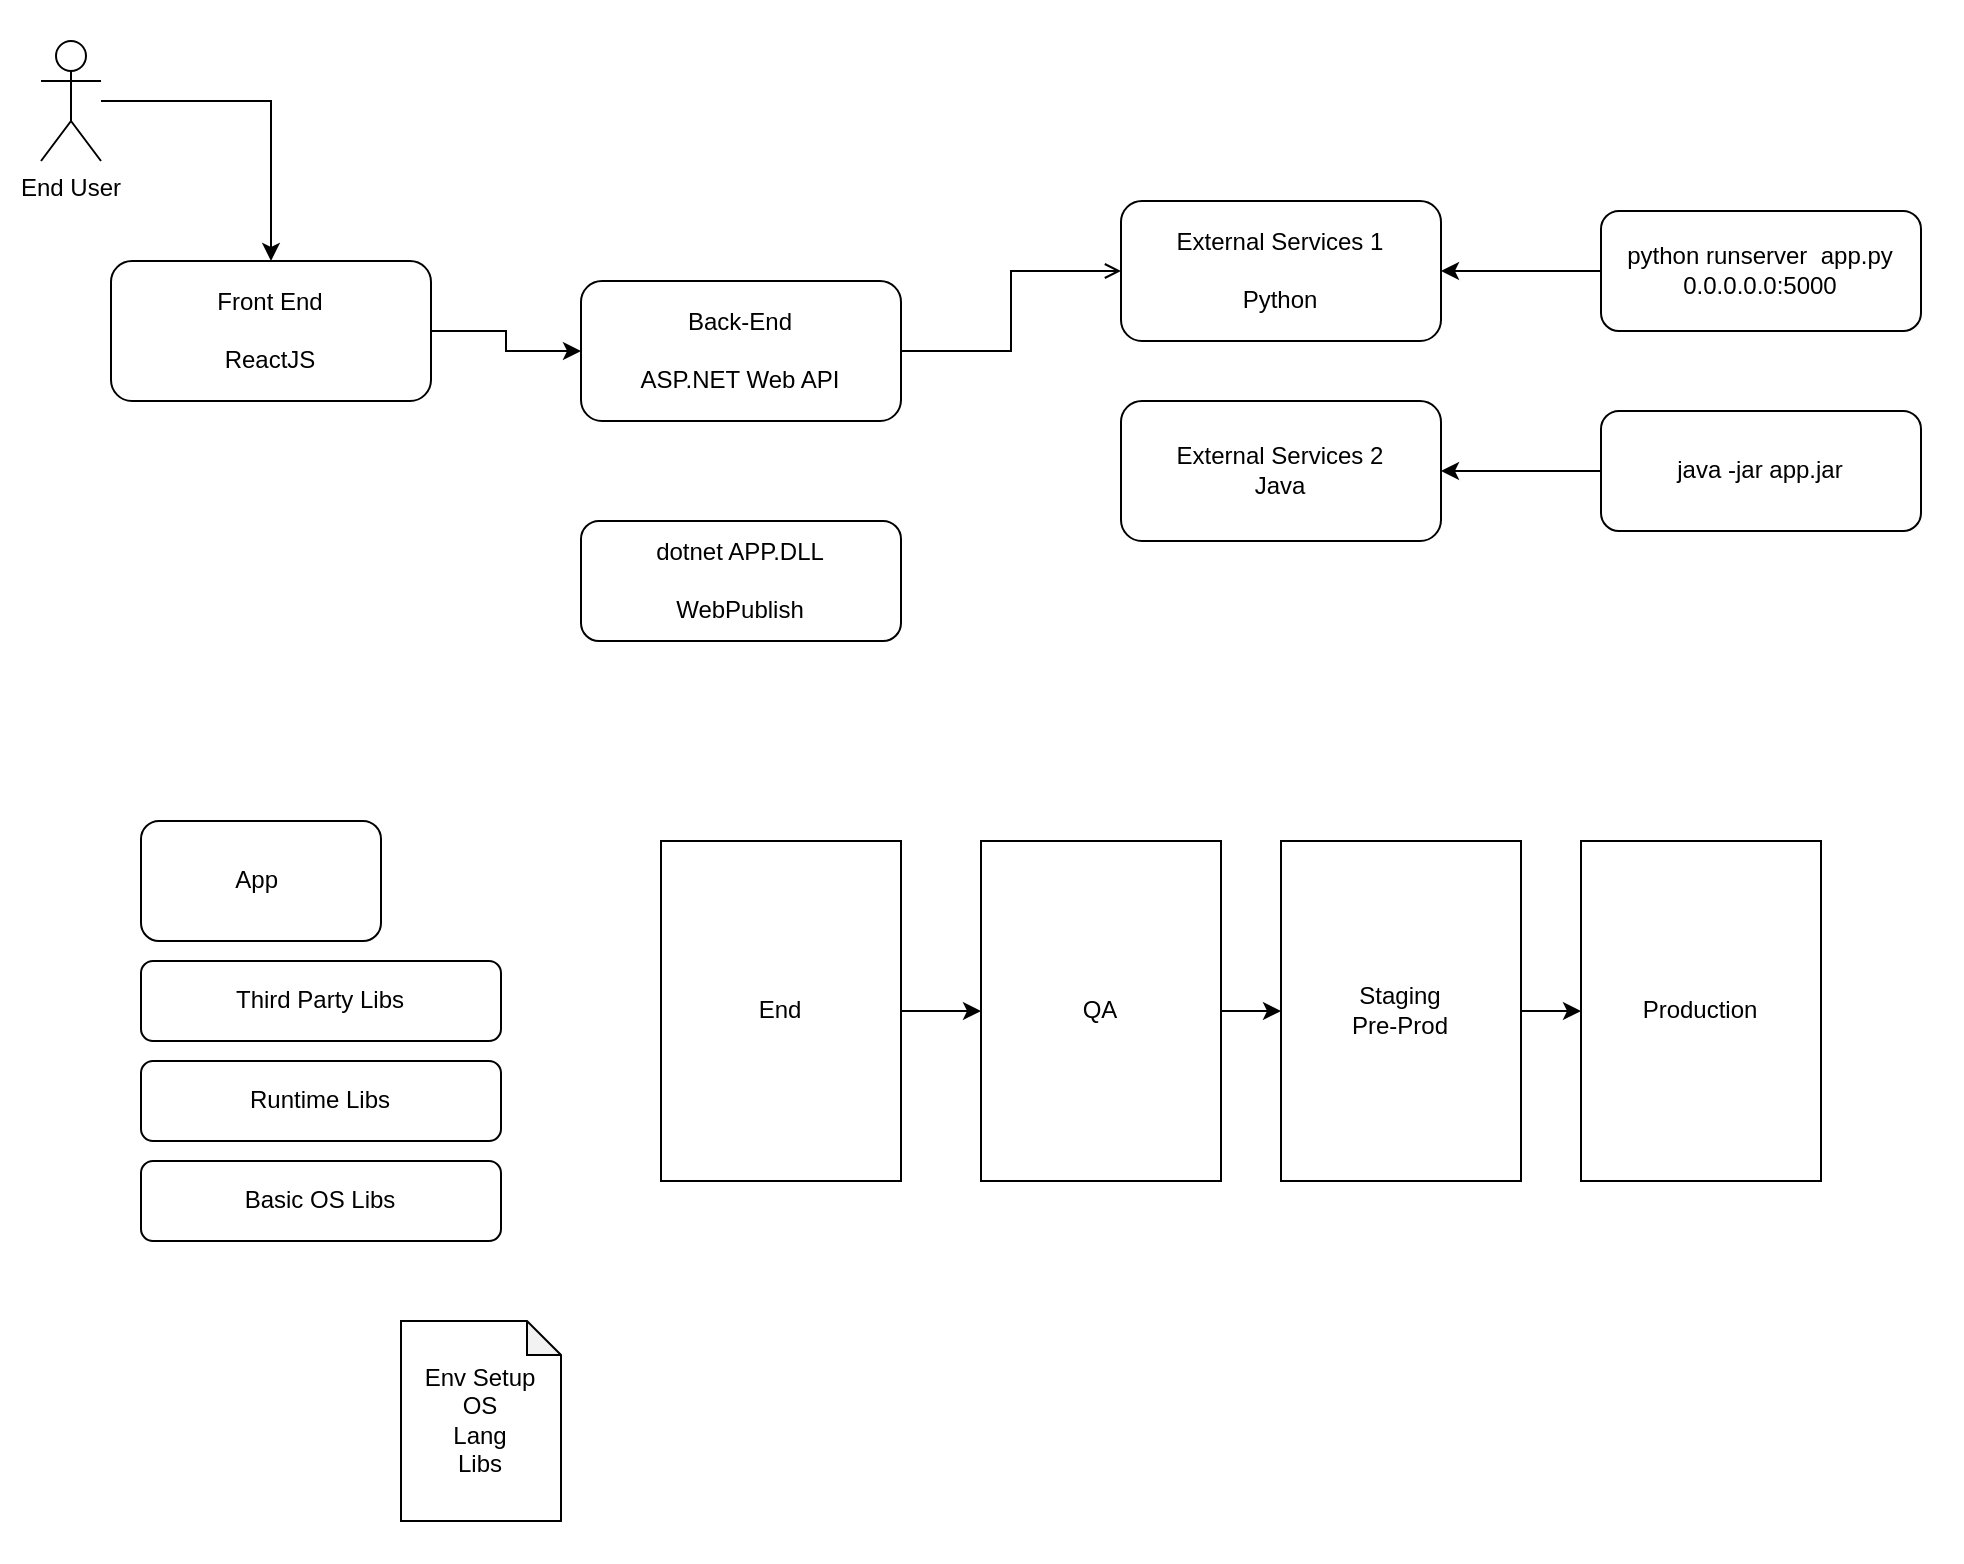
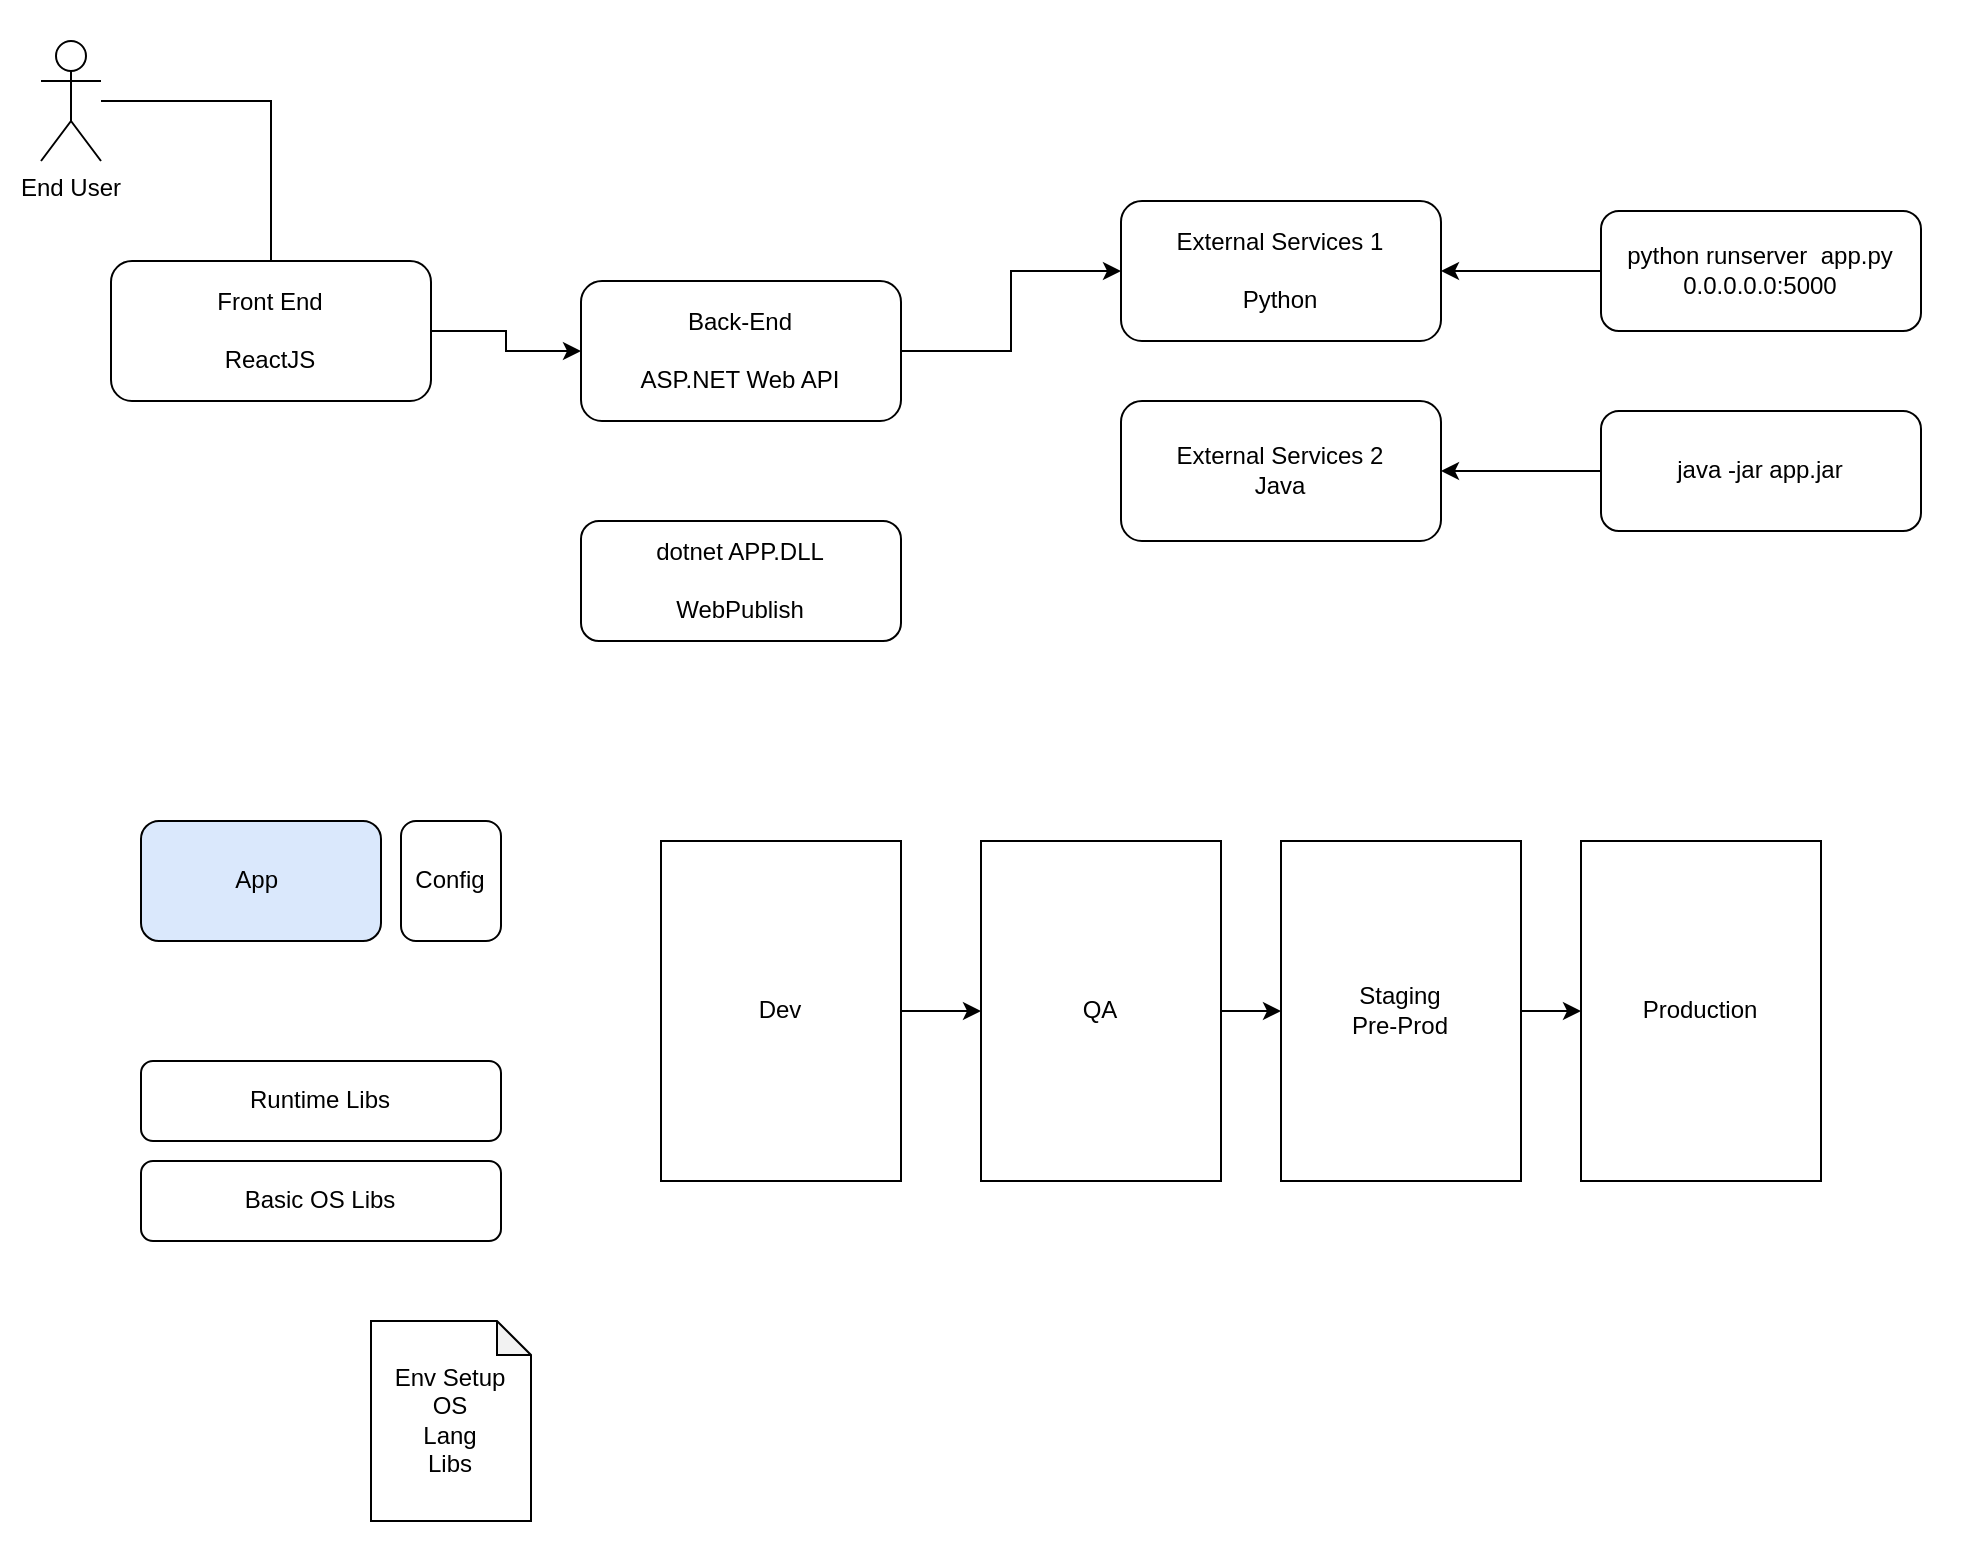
- <mxCell id="8" style="edgeStyle=orthogonalEdgeStyle;rounded=0;orthogonalLoop=1;jettySize=auto;html=1;" parent="1" source="9" target="3" edge="1"><mxGeometry relative="1" as="geometry" /></mxCell>
+ <mxCell id="8" style="edgeStyle=orthogonalEdgeStyle;rounded=0;orthogonalLoop=1;jettySize=auto;html=1;endArrow=none;" parent="1" source="9" target="3" edge="1"><mxGeometry relative="1" as="geometry" /></mxCell>
- <mxCell id="4" style="edgeStyle=orthogonalEdgeStyle;rounded=0;orthogonalLoop=1;jettySize=auto;html=1;endArrow=open;" parent="1" source="5" target="6" edge="1"><mxGeometry relative="1" as="geometry" /></mxCell>
+ <mxCell id="4" style="edgeStyle=orthogonalEdgeStyle;rounded=0;orthogonalLoop=1;jettySize=auto;html=1;" parent="1" source="5" target="6" edge="1"><mxGeometry relative="1" as="geometry" /></mxCell>
- <mxCell id="15" value="App&amp;nbsp;" style="rounded=1;whiteSpace=wrap;html=1;" parent="1" vertex="1"><mxGeometry x="70" y="410" width="120" height="60" as="geometry" /></mxCell>
+ <mxCell id="15" value="App&amp;nbsp;" style="rounded=1;whiteSpace=wrap;html=1;fillColor=#dae8fc;" parent="1" vertex="1"><mxGeometry x="70" y="410" width="120" height="60" as="geometry" /></mxCell>
+ <mxCell id="16" value="Config" style="rounded=1;whiteSpace=wrap;html=1;" parent="1" vertex="1"><mxGeometry x="200" y="410" width="50" height="60" as="geometry" /></mxCell>
- <mxCell id="17" value="Third Party Libs" style="rounded=1;whiteSpace=wrap;html=1;" parent="1" vertex="1"><mxGeometry x="70" y="480" width="180" height="40" as="geometry" /></mxCell>
- <mxCell id="21" value="End" style="rounded=0;whiteSpace=wrap;html=1;" parent="1" vertex="1"><mxGeometry x="330" y="420" width="120" height="170" as="geometry" /></mxCell>
+ <mxCell id="21" value="Dev" style="rounded=0;whiteSpace=wrap;html=1;" parent="1" vertex="1"><mxGeometry x="330" y="420" width="120" height="170" as="geometry" /></mxCell>
- <mxCell id="27" value="Env Setup&lt;br&gt;OS&lt;br&gt;Lang&lt;br&gt;Libs" style="shape=note;whiteSpace=wrap;html=1;backgroundOutline=1;darkOpacity=0.05;size=17;" parent="1" vertex="1"><mxGeometry x="200" y="660" width="80" height="100" as="geometry" /></mxCell>
+ <mxCell id="27" value="Env Setup&lt;br&gt;OS&lt;br&gt;Lang&lt;br&gt;Libs" style="shape=note;whiteSpace=wrap;html=1;backgroundOutline=1;darkOpacity=0.05;size=17;" parent="1" vertex="1"><mxGeometry x="185" y="660" width="80" height="100" as="geometry" /></mxCell>
